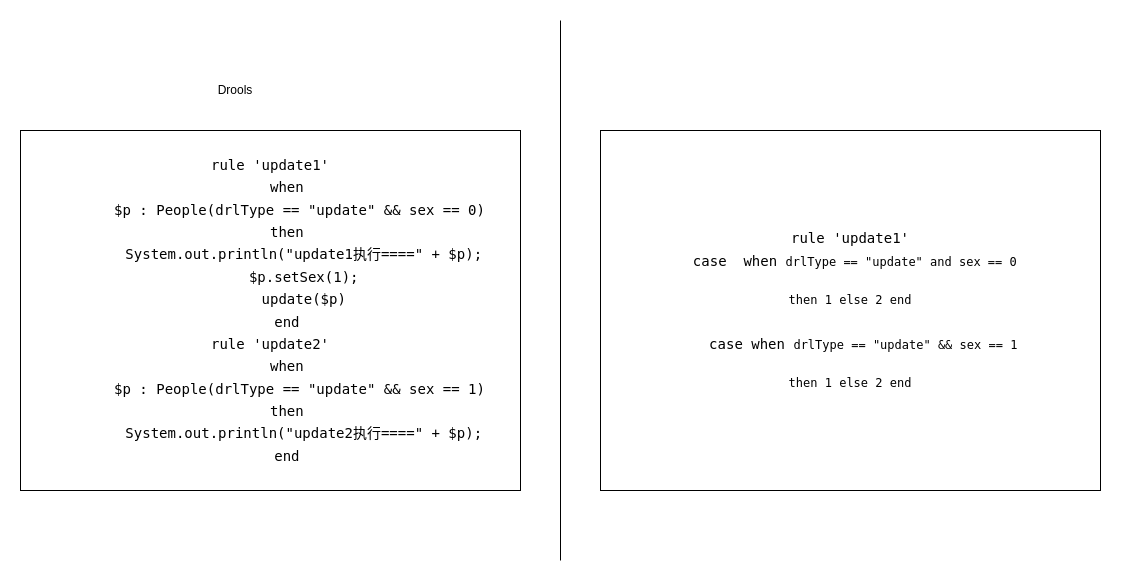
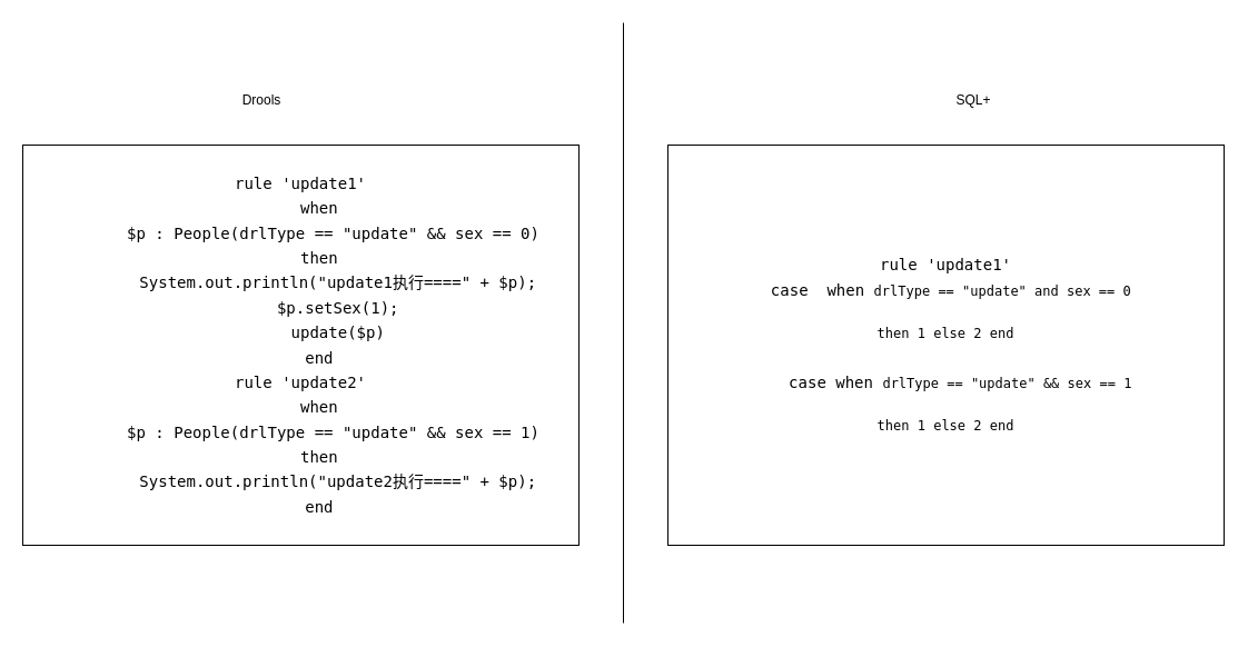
+ <mxCell id="6" value="SQL+" style="text;html=1;strokeColor=none;fillColor=none;align=center;verticalAlign=middle;whiteSpace=wrap;rounded=0;" vertex="1" parent="1"><mxGeometry x="810" y="80" width="130" height="20" as="geometry" /></mxCell>
